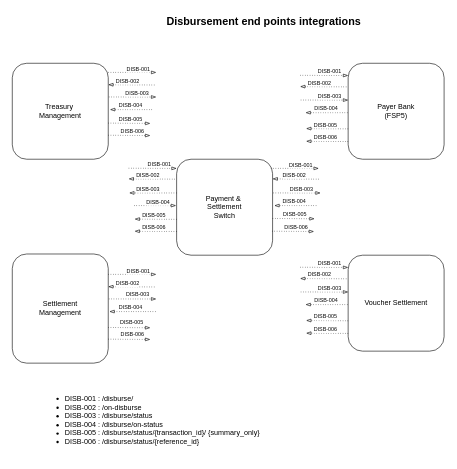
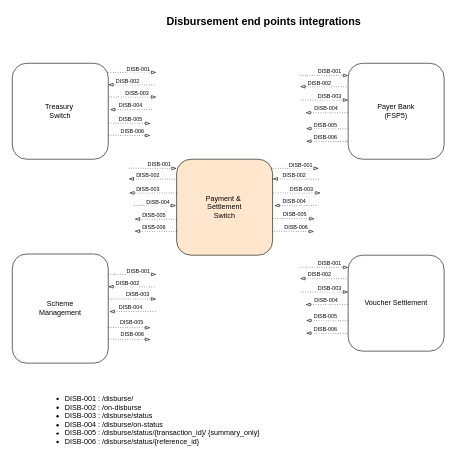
- <mxCell id="10" value="Treasury&amp;nbsp;&lt;br&gt;Management" style="rounded=1;whiteSpace=wrap;html=1;" parent="1" vertex="1"><mxGeometry x="20" y="105" width="160" height="160" as="geometry" /></mxCell>
+ <mxCell id="10" value="Treasury&amp;nbsp;&lt;br&gt;Switch" style="rounded=1;whiteSpace=wrap;html=1;" parent="1" vertex="1"><mxGeometry x="20" y="105" width="160" height="160" as="geometry" /></mxCell>
- <mxCell id="11" value="Payment &amp;amp;&amp;nbsp;&lt;br&gt;Settlement &lt;br&gt;Switch" style="rounded=1;whiteSpace=wrap;html=1;" parent="1" vertex="1"><mxGeometry x="294" y="265" width="160" height="160" as="geometry" /></mxCell>
+ <mxCell id="11" value="Payment &amp;amp;&amp;nbsp;&lt;br&gt;Settlement &lt;br&gt;Switch" style="rounded=1;whiteSpace=wrap;html=1;fillColor=#ffe6cc;" parent="1" vertex="1"><mxGeometry x="294" y="265" width="160" height="160" as="geometry" /></mxCell>
- <mxCell id="2" value="Settlement &lt;br&gt;Management" style="rounded=1;whiteSpace=wrap;html=1;" parent="1" vertex="1"><mxGeometry x="20" y="423" width="160" height="182" as="geometry" /></mxCell>
+ <mxCell id="2" value="Scheme &lt;br&gt;Management" style="rounded=1;whiteSpace=wrap;html=1;" parent="1" vertex="1"><mxGeometry x="20" y="423" width="160" height="182" as="geometry" /></mxCell>
